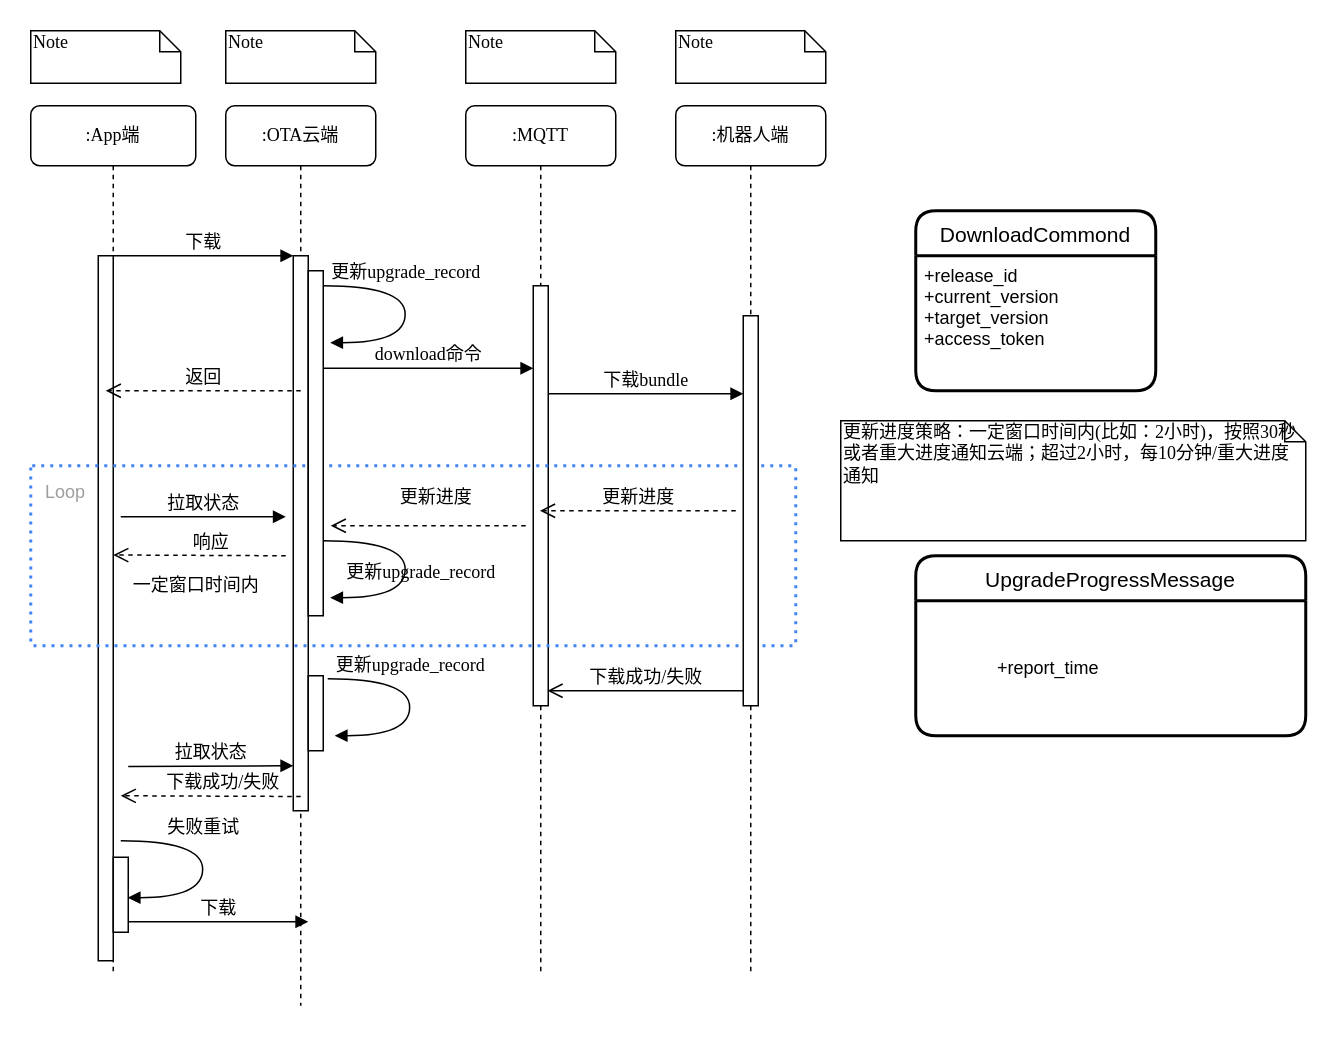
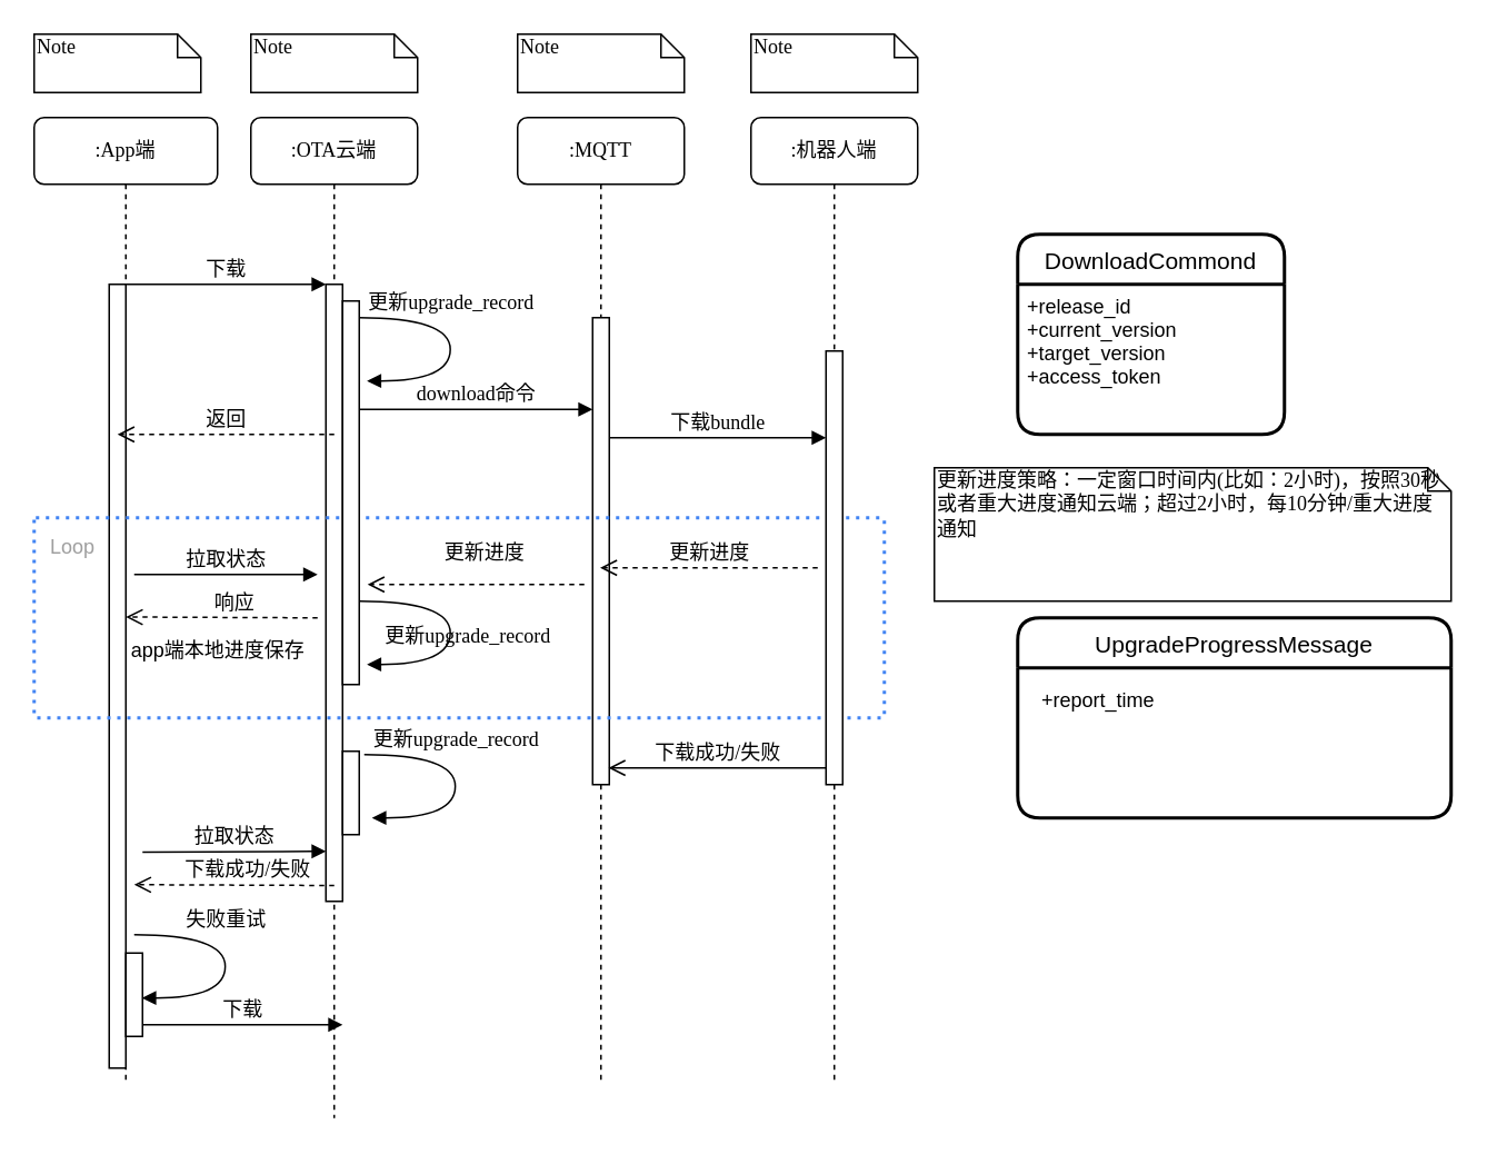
- <mxCell id="14" value="一定窗口时间内" style="text;html=1;resizable=0;autosize=1;align=center;verticalAlign=middle;points=[];fillColor=none;strokeColor=none;rounded=0;" vertex="1" parent="10"><mxGeometry x="50" y="310" width="120" height="20" as="geometry" /></mxCell>
+ <mxCell id="14" value="app端本地进度保存" style="text;html=1;resizable=0;autosize=1;align=center;verticalAlign=middle;points=[];fillColor=none;strokeColor=none;rounded=0;" vertex="1" parent="10"><mxGeometry x="50" y="310" width="120" height="20" as="geometry" /></mxCell>
- <mxCell id="40" value="&lt;span style=&quot;text-align: left;&quot;&gt;+report_time&lt;/span&gt;" style="text;html=1;align=center;verticalAlign=middle;resizable=0;points=[];autosize=1;strokeColor=none;fillColor=none;" vertex="1" parent="1"><mxGeometry x="658" y="435" width="80" height="20" as="geometry" /></mxCell>
+ <mxCell id="40" value="&lt;span style=&quot;text-align: left;&quot;&gt;+report_time&lt;/span&gt;" style="text;html=1;align=center;verticalAlign=middle;resizable=0;points=[];autosize=1;strokeColor=none;fillColor=none;" vertex="1" parent="1"><mxGeometry x="618" y="410" width="80" height="20" as="geometry" /></mxCell>
